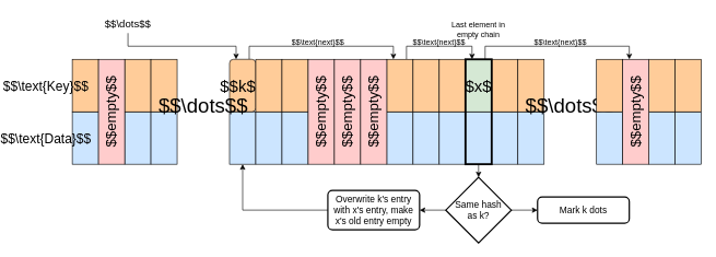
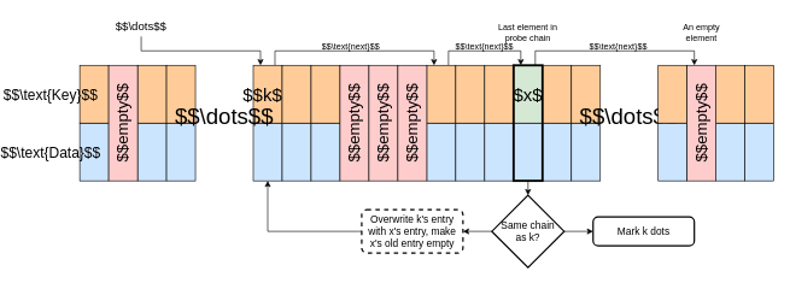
- <mxCell id="53" value="Last element in empty chain" style="text;html=1;strokeColor=none;fillColor=none;align=center;verticalAlign=middle;whiteSpace=wrap;rounded=0;" vertex="1" parent="1"><mxGeometry x="660" y="30" width="100" height="30" as="geometry" /></mxCell>
+ <mxCell id="53" value="Last element in probe chain" style="text;html=1;strokeColor=none;fillColor=none;align=center;verticalAlign=middle;whiteSpace=wrap;rounded=0;" vertex="1" parent="1"><mxGeometry x="660" y="30" width="100" height="30" as="geometry" /></mxCell>
+ <mxCell id="50" value="An empty element" style="text;html=1;strokeColor=none;fillColor=none;align=center;verticalAlign=middle;whiteSpace=wrap;rounded=0;" vertex="1" parent="1"><mxGeometry x="920" y="30" width="60" height="30" as="geometry" /></mxCell>
- <mxCell id="17" value="$$k$$" style="whiteSpace=wrap;html=1;fillColor=#ffcc99;strokeColor=#000000;fontSize=25;rounded=1;" vertex="1" parent="1"><mxGeometry x="330" y="90" width="40" height="80" as="geometry" /></mxCell>
+ <mxCell id="17" value="$$k$$" style="rounded=0;whiteSpace=wrap;html=1;fillColor=#ffcc99;strokeColor=#000000;fontSize=25;" vertex="1" parent="1"><mxGeometry x="330" y="90" width="40" height="80" as="geometry" /></mxCell>
- <mxCell id="58" value="Overwrite k's entry with x's entry, make x's old entry empty" style="rounded=1;whiteSpace=wrap;html=1;absoluteArcSize=1;arcSize=14;strokeWidth=2;fontSize=14;fillColor=none;" vertex="1" parent="1"><mxGeometry x="480" y="290" width="140" height="60" as="geometry" /></mxCell>
+ <mxCell id="58" value="Overwrite k's entry with x's entry, make x's old entry empty" style="rounded=1;whiteSpace=wrap;html=1;absoluteArcSize=1;arcSize=14;strokeWidth=2;fontSize=14;fillColor=none;dashed=1;" vertex="1" parent="1"><mxGeometry x="480" y="290" width="140" height="60" as="geometry" /></mxCell>
- <mxCell id="60" value="Same hash&lt;br&gt;as k?" style="text;html=1;strokeColor=none;fillColor=none;align=center;verticalAlign=middle;whiteSpace=wrap;rounded=0;strokeWidth=3;fontSize=14;" vertex="1" parent="1"><mxGeometry x="665" y="295" width="90" height="50" as="geometry" /></mxCell>
+ <mxCell id="60" value="Same chain&lt;br&gt;as k?" style="text;html=1;strokeColor=none;fillColor=none;align=center;verticalAlign=middle;whiteSpace=wrap;rounded=0;strokeWidth=3;fontSize=14;" vertex="1" parent="1"><mxGeometry x="665" y="295" width="90" height="50" as="geometry" /></mxCell>
